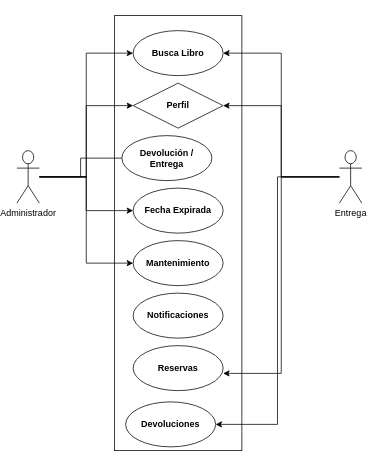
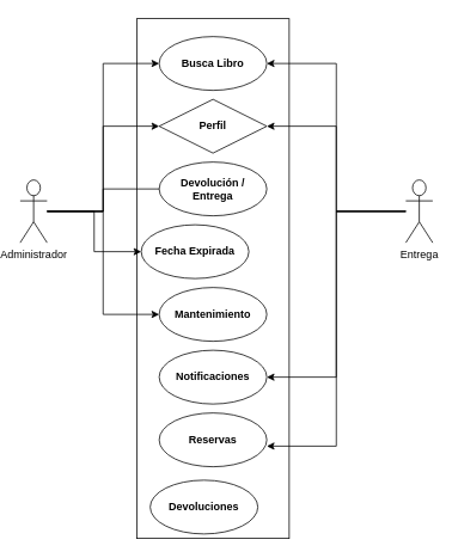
- <mxCell id="5" value="&lt;b&gt;Devolución&amp;nbsp;/ Entrega&lt;/b&gt;" style="ellipse;whiteSpace=wrap;html=1;" parent="1" vertex="1"><mxGeometry x="160" y="180" width="120" height="60" as="geometry" /></mxCell>
+ <mxCell id="5" value="&lt;b&gt;Devolución&amp;nbsp;/ Entrega&lt;/b&gt;" style="ellipse;whiteSpace=wrap;html=1;" parent="1" vertex="1"><mxGeometry x="175" y="180" width="120" height="60" as="geometry" /></mxCell>
- <mxCell id="6" value="&lt;b&gt;Fecha Expirada&lt;/b&gt;" style="ellipse;whiteSpace=wrap;html=1;" parent="1" vertex="1"><mxGeometry x="175" y="250" width="120" height="60" as="geometry" /></mxCell>
+ <mxCell id="6" value="&lt;b&gt;Fecha Expirada&lt;/b&gt;" style="ellipse;whiteSpace=wrap;html=1;" parent="1" vertex="1"><mxGeometry x="155" y="250" width="120" height="60" as="geometry" /></mxCell>
+ <mxCell id="19" style="edgeStyle=orthogonalEdgeStyle;rounded=0;orthogonalLoop=1;jettySize=auto;html=1;entryX=1;entryY=0.5;entryDx=0;entryDy=0;" edge="1" parent="1" source="22" target="8"><mxGeometry relative="1" as="geometry" /></mxCell>
- <mxCell id="21" style="edgeStyle=orthogonalEdgeStyle;rounded=0;orthogonalLoop=1;jettySize=auto;html=1;entryX=1;entryY=0.5;entryDx=0;entryDy=0;" edge="1" parent="1" source="22" target="10"><mxGeometry relative="1" as="geometry" /></mxCell>
